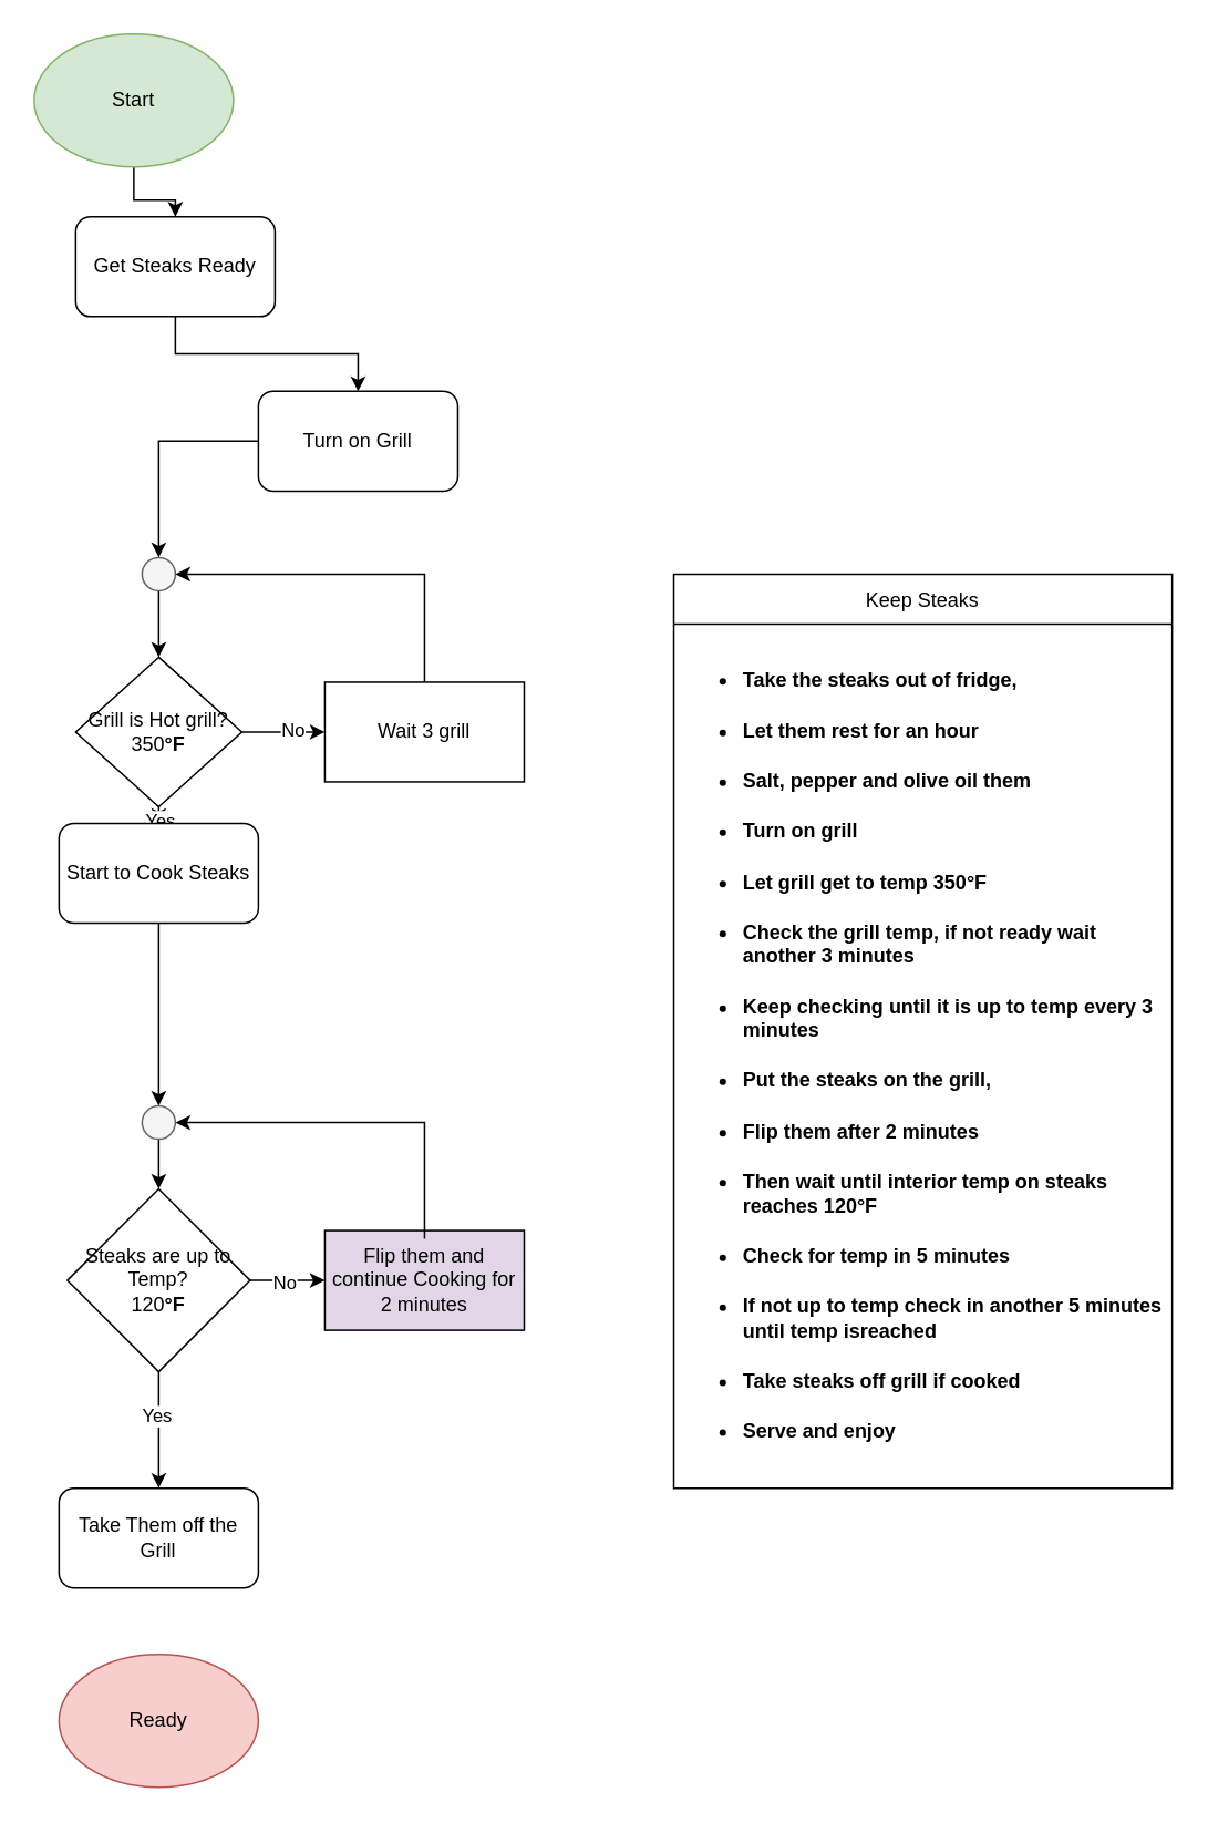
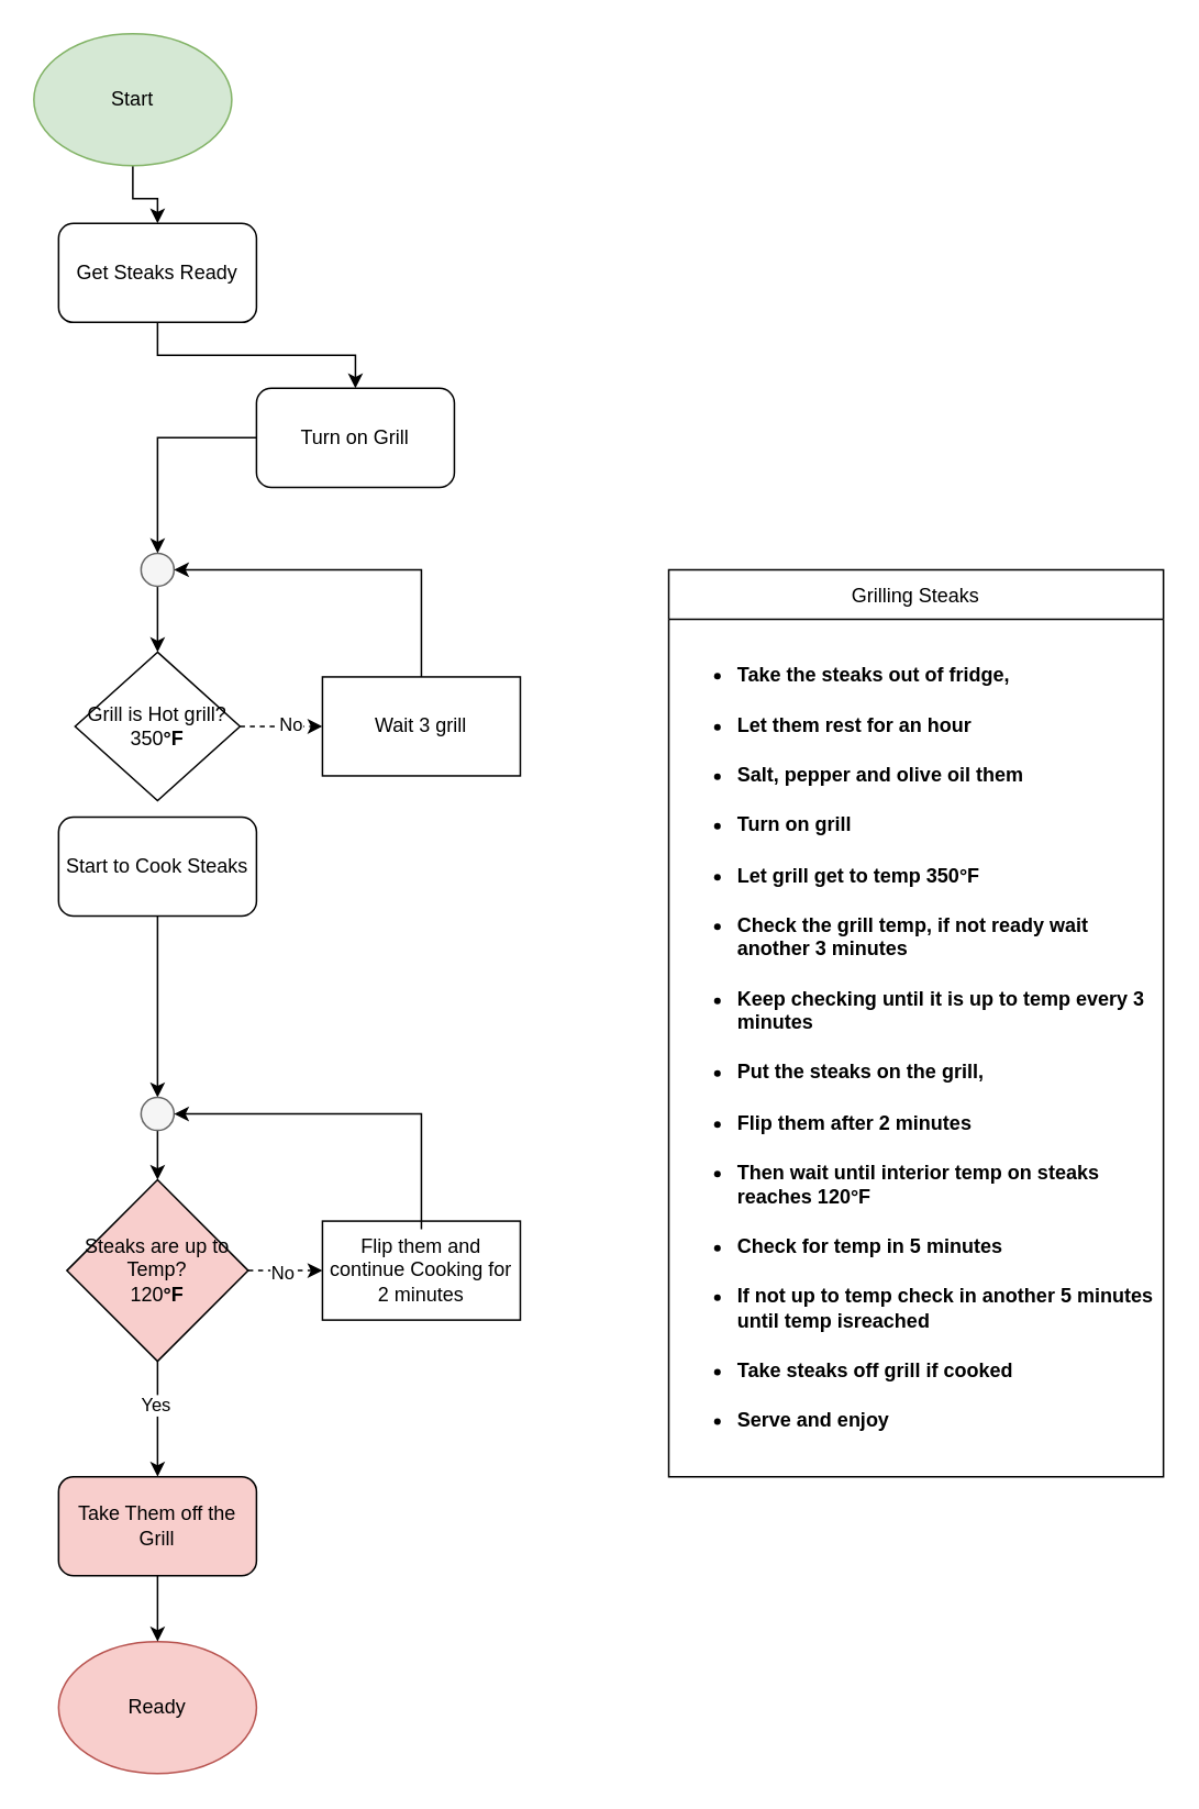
- <mxCell id="33" value="Get Steaks Ready" style="rounded=1;whiteSpace=wrap;html=1;" vertex="1" parent="1"><mxGeometry x="45" y="130" width="120" height="60" as="geometry" /></mxCell>
+ <mxCell id="33" value="Get Steaks Ready" style="rounded=1;whiteSpace=wrap;html=1;" vertex="1" parent="1"><mxGeometry x="35" y="135" width="120" height="60" as="geometry" /></mxCell>
- <mxCell id="29" value="Keep Steaks" style="shape=table;startSize=30;container=1;collapsible=0;childLayout=tableLayout;" vertex="1" parent="1"><mxGeometry x="405" y="345" width="300" height="550" as="geometry" /></mxCell>
+ <mxCell id="29" value="Grilling Steaks" style="shape=table;startSize=30;container=1;collapsible=0;childLayout=tableLayout;" vertex="1" parent="1"><mxGeometry x="405" y="345" width="300" height="550" as="geometry" /></mxCell>
- <mxCell id="8" value="" style="edgeStyle=orthogonalEdgeStyle;rounded=0;orthogonalLoop=1;jettySize=auto;html=1;" edge="1" parent="1" source="10" target="13"><mxGeometry relative="1" as="geometry" /></mxCell>
+ <mxCell id="8" value="" style="edgeStyle=orthogonalEdgeStyle;rounded=0;orthogonalLoop=1;jettySize=auto;html=1;dashed=1;" edge="1" parent="1" source="10" target="13"><mxGeometry relative="1" as="geometry" /></mxCell>
- <mxCell id="6" value="" style="edgeStyle=orthogonalEdgeStyle;rounded=0;orthogonalLoop=1;jettySize=auto;html=1;entryX=0.5;entryY=0;entryDx=0;entryDy=0;" edge="1" parent="1" source="10" target="12"><mxGeometry relative="1" as="geometry"><mxPoint x="95" y="575" as="targetPoint" /></mxGeometry></mxCell>
- <mxCell id="7" value="Yes" style="edgeLabel;html=1;align=center;verticalAlign=middle;resizable=0;points=[];" vertex="1" connectable="0" parent="6"><mxGeometry x="-0.089" relative="1" as="geometry"><mxPoint as="offset" /></mxGeometry></mxCell>
- <mxCell id="23" value="&lt;div&gt;Steaks are up to Temp?&lt;/div&gt;&lt;div&gt;120&lt;b&gt;°F&lt;/b&gt;&lt;/div&gt;" style="rhombus;whiteSpace=wrap;html=1;" vertex="1" parent="1"><mxGeometry x="40" y="715" width="110" height="110" as="geometry" /></mxCell>
+ <mxCell id="23" value="&lt;div&gt;Steaks are up to Temp?&lt;/div&gt;&lt;div&gt;120&lt;b&gt;°F&lt;/b&gt;&lt;/div&gt;" style="rhombus;whiteSpace=wrap;html=1;fillColor=#f8cecc;" vertex="1" parent="1"><mxGeometry x="40" y="715" width="110" height="110" as="geometry" /></mxCell>
- <mxCell id="19" value="" style="edgeStyle=orthogonalEdgeStyle;rounded=0;orthogonalLoop=1;jettySize=auto;html=1;" edge="1" parent="1" source="23" target="24"><mxGeometry relative="1" as="geometry" /></mxCell>
+ <mxCell id="19" value="" style="edgeStyle=orthogonalEdgeStyle;rounded=0;orthogonalLoop=1;jettySize=auto;html=1;dashed=1;" edge="1" parent="1" source="23" target="24"><mxGeometry relative="1" as="geometry" /></mxCell>
- <mxCell id="24" value="Flip them and continue Cooking for 2 minutes " style="whiteSpace=wrap;html=1;fillColor=#e1d5e7;" vertex="1" parent="1"><mxGeometry x="195" y="740" width="120" height="60" as="geometry" /></mxCell>
+ <mxCell id="24" value="Flip them and continue Cooking for 2 minutes " style="whiteSpace=wrap;html=1;" vertex="1" parent="1"><mxGeometry x="195" y="740" width="120" height="60" as="geometry" /></mxCell>
- <mxCell id="28" value="Take Them off the Grill" style="rounded=1;whiteSpace=wrap;html=1;" vertex="1" parent="1"><mxGeometry x="35" y="895" width="120" height="60" as="geometry" /></mxCell>
+ <mxCell id="28" value="Take Them off the Grill" style="rounded=1;whiteSpace=wrap;html=1;fillColor=#f8cecc;" vertex="1" parent="1"><mxGeometry x="35" y="895" width="120" height="60" as="geometry" /></mxCell>
+ <mxCell id="27" value="" style="edgeStyle=orthogonalEdgeStyle;rounded=0;orthogonalLoop=1;jettySize=auto;html=1;" edge="1" parent="1" source="28" target="26"><mxGeometry relative="1" as="geometry" /></mxCell>
